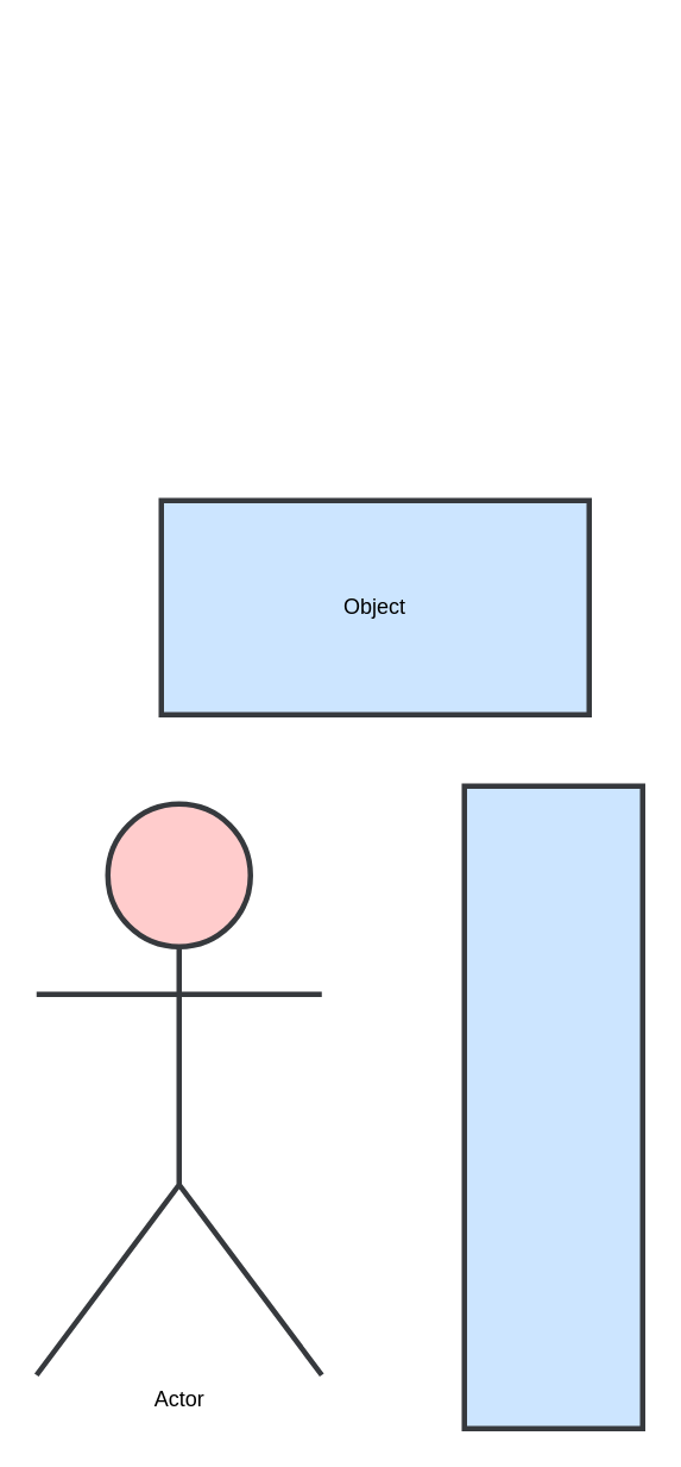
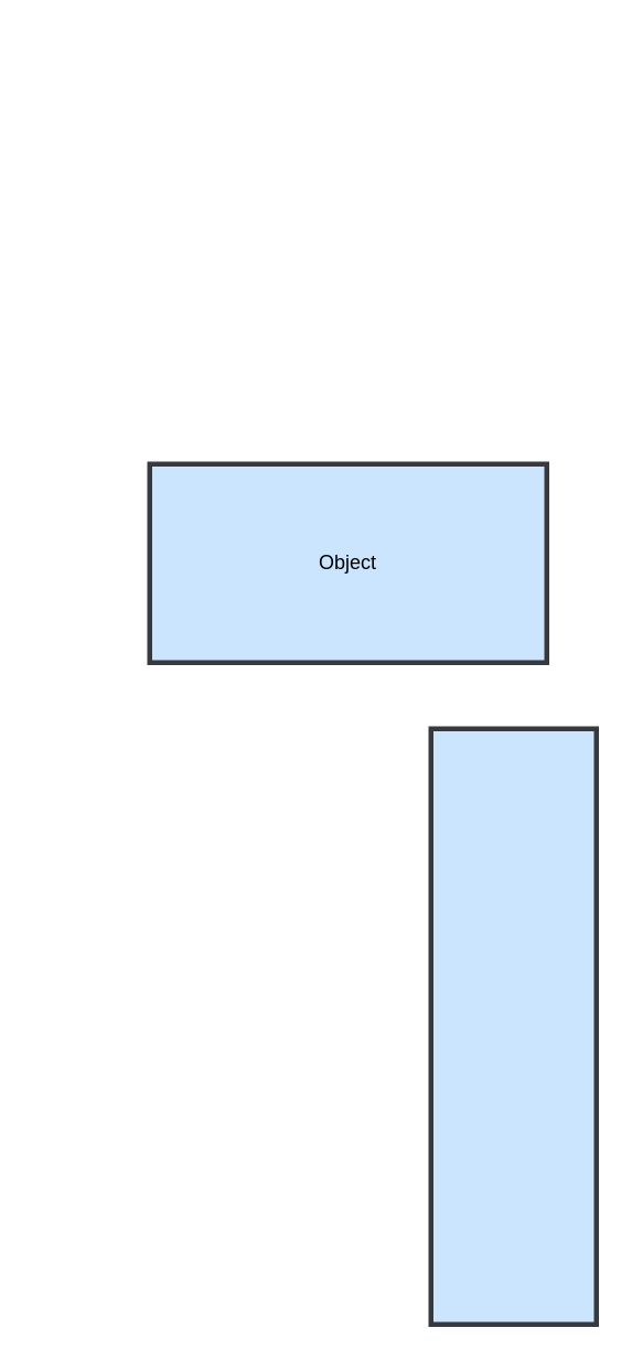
- <mxCell id="5" value="Actor" style="shape=umlActor;verticalLabelPosition=bottom;verticalAlign=top;html=1;strokeWidth=3;fillColor=#ffcccc;strokeColor=#36393d;" vertex="1" parent="1"><mxGeometry x="20" y="450" width="160" height="320" as="geometry" /></mxCell>
